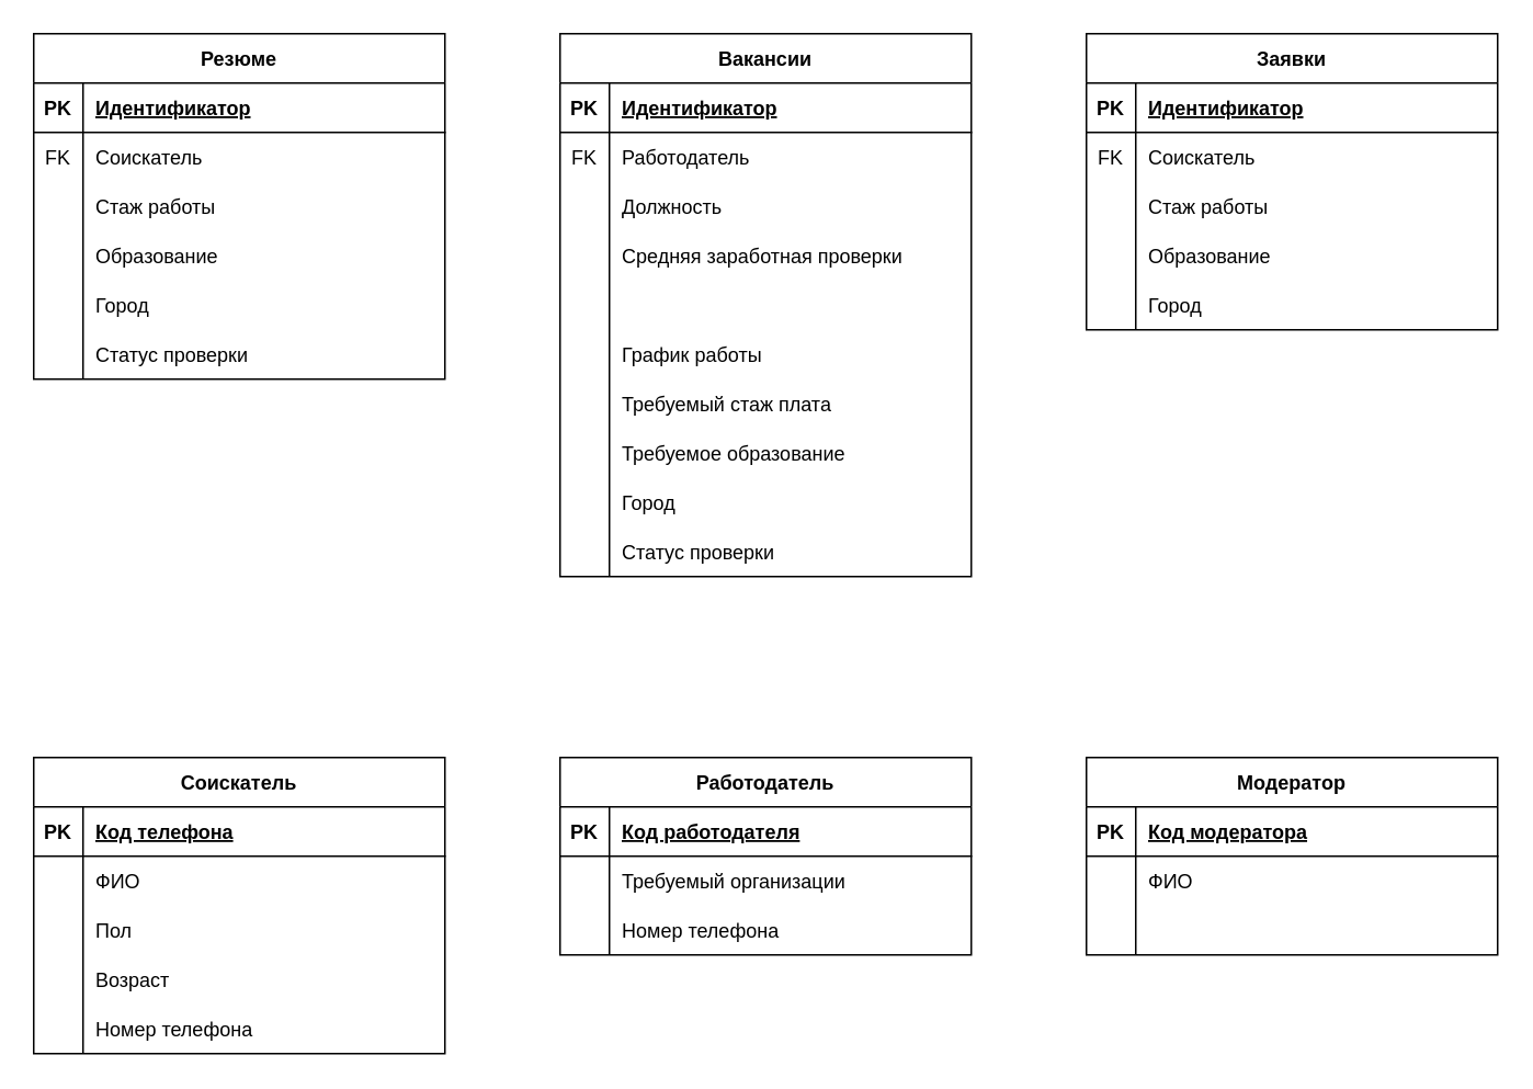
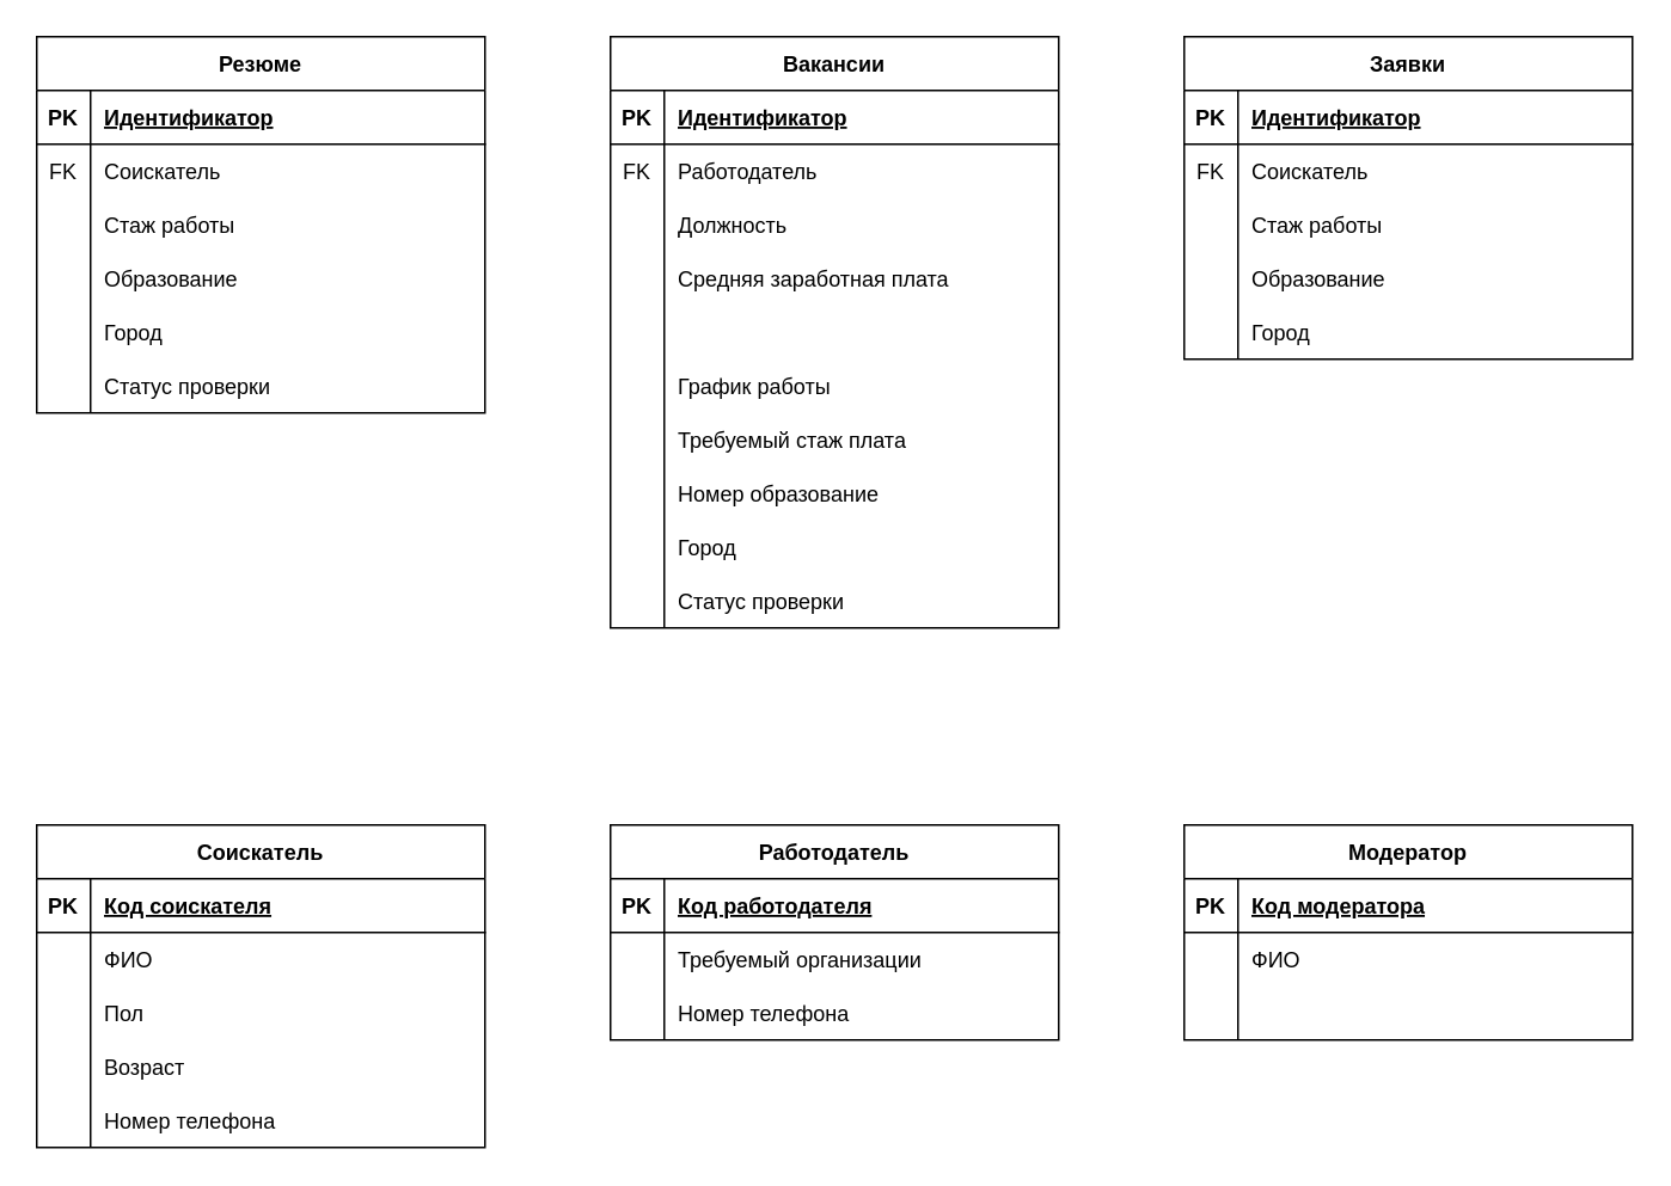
- <mxCell id="33" value="Средняя заработная проверки" style="shape=partialRectangle;overflow=hidden;connectable=0;fillColor=none;top=0;left=0;bottom=0;right=0;align=left;spacingLeft=6;" parent="31" vertex="1"><mxGeometry x="30" width="220" height="30" as="geometry"><mxRectangle width="220" height="30" as="alternateBounds" /></mxGeometry></mxCell>
+ <mxCell id="33" value="Средняя заработная плата" style="shape=partialRectangle;overflow=hidden;connectable=0;fillColor=none;top=0;left=0;bottom=0;right=0;align=left;spacingLeft=6;" parent="31" vertex="1"><mxGeometry x="30" width="220" height="30" as="geometry"><mxRectangle width="220" height="30" as="alternateBounds" /></mxGeometry></mxCell>
- <mxCell id="44" value="Требуемое образование" style="shape=partialRectangle;overflow=hidden;connectable=0;fillColor=none;top=0;left=0;bottom=0;right=0;align=left;spacingLeft=6;" parent="42" vertex="1"><mxGeometry x="30" width="220" height="30" as="geometry"><mxRectangle width="220" height="30" as="alternateBounds" /></mxGeometry></mxCell>
+ <mxCell id="44" value="Номер образование" style="shape=partialRectangle;overflow=hidden;connectable=0;fillColor=none;top=0;left=0;bottom=0;right=0;align=left;spacingLeft=6;" parent="42" vertex="1"><mxGeometry x="30" width="220" height="30" as="geometry"><mxRectangle width="220" height="30" as="alternateBounds" /></mxGeometry></mxCell>
- <mxCell id="70" value="Код телефона" style="shape=partialRectangle;overflow=hidden;connectable=0;fillColor=none;top=0;left=0;bottom=0;right=0;align=left;spacingLeft=6;fontStyle=5;fontColor=default;" parent="68" vertex="1"><mxGeometry x="30" width="220" height="30" as="geometry"><mxRectangle width="220" height="30" as="alternateBounds" /></mxGeometry></mxCell>
+ <mxCell id="70" value="Код соискателя" style="shape=partialRectangle;overflow=hidden;connectable=0;fillColor=none;top=0;left=0;bottom=0;right=0;align=left;spacingLeft=6;fontStyle=5;fontColor=default;" parent="68" vertex="1"><mxGeometry x="30" width="220" height="30" as="geometry"><mxRectangle width="220" height="30" as="alternateBounds" /></mxGeometry></mxCell>
